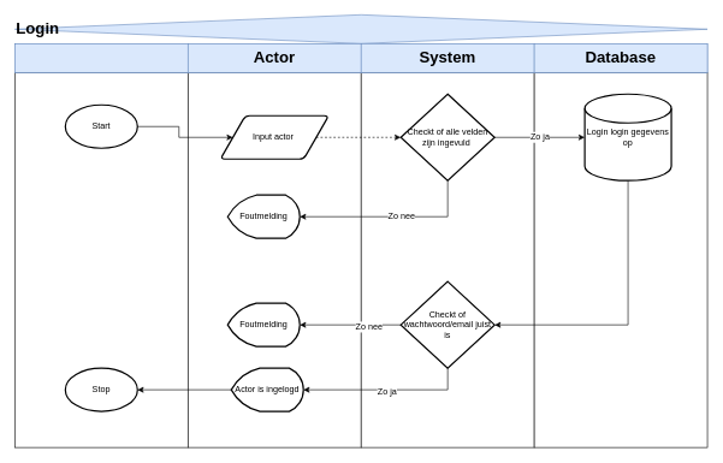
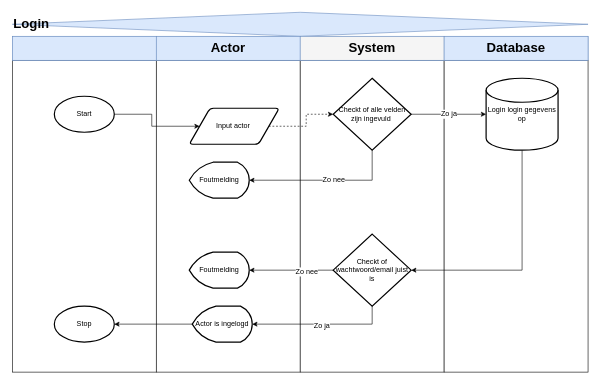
- <mxCell id="10" value="&lt;b&gt;&lt;font style=&quot;font-size: 22px&quot;&gt;System&lt;/font&gt;&lt;/b&gt;" style="rounded=0;whiteSpace=wrap;html=1;fillColor=#dae8fc;strokeColor=#6c8ebf;" vertex="1" parent="1"><mxGeometry x="500" y="60" width="240" height="40" as="geometry" /></mxCell>
+ <mxCell id="10" value="&lt;b&gt;&lt;font style=&quot;font-size: 22px&quot;&gt;System&lt;/font&gt;&lt;/b&gt;" style="rounded=0;whiteSpace=wrap;html=1;fillColor=#f5f5f5;strokeColor=#6c8ebf;" vertex="1" parent="1"><mxGeometry x="500" y="60" width="240" height="40" as="geometry" /></mxCell>
- <mxCell id="13" value="Start" style="strokeWidth=2;html=1;shape=mxgraph.flowchart.start_1;whiteSpace=wrap;fontSize=12;" vertex="1" parent="1"><mxGeometry x="90" y="145" width="100" height="60" as="geometry" /></mxCell>
+ <mxCell id="13" value="Start" style="strokeWidth=2;html=1;shape=mxgraph.flowchart.start_1;whiteSpace=wrap;fontSize=12;" vertex="1" parent="1"><mxGeometry x="90" y="160" width="100" height="60" as="geometry" /></mxCell>
- <mxCell id="15" value="Input actor&amp;nbsp;" style="shape=parallelogram;html=1;strokeWidth=2;perimeter=parallelogramPerimeter;whiteSpace=wrap;rounded=1;arcSize=12;size=0.23;fontSize=12;" vertex="1" parent="1"><mxGeometry x="305" y="160" width="150" height="60" as="geometry" /></mxCell>
+ <mxCell id="15" value="Input actor&amp;nbsp;" style="shape=parallelogram;html=1;strokeWidth=2;perimeter=parallelogramPerimeter;whiteSpace=wrap;rounded=1;arcSize=12;size=0.23;fontSize=12;" vertex="1" parent="1"><mxGeometry x="315" y="180" width="150" height="60" as="geometry" /></mxCell>
